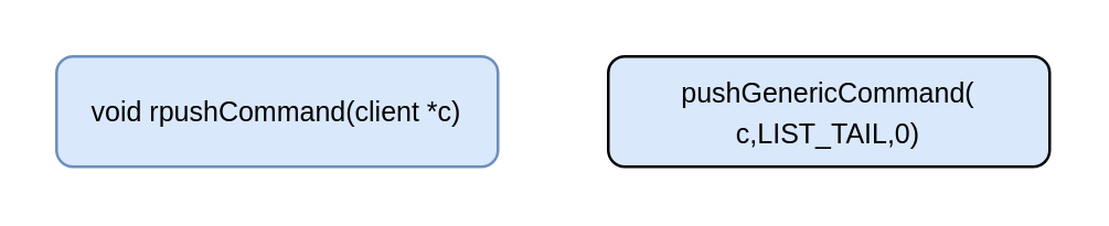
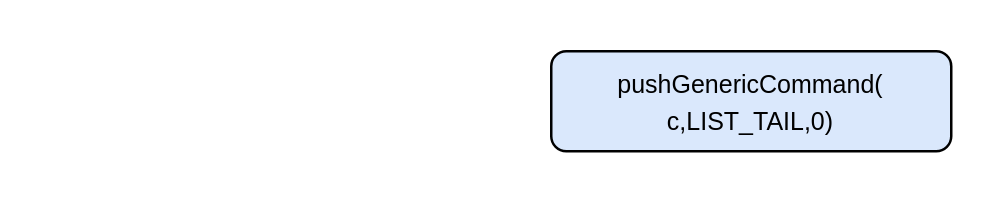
- <mxCell id="2" value="&lt;font style=&quot;font-size: 10px&quot;&gt;void rpushCommand(client *c)&lt;/font&gt;" style="rounded=1;whiteSpace=wrap;html=1;fillColor=#dae8fc;strokeColor=#6c8ebf;" vertex="1" parent="1"><mxGeometry x="20" y="20" width="160" height="40" as="geometry" /></mxCell>
